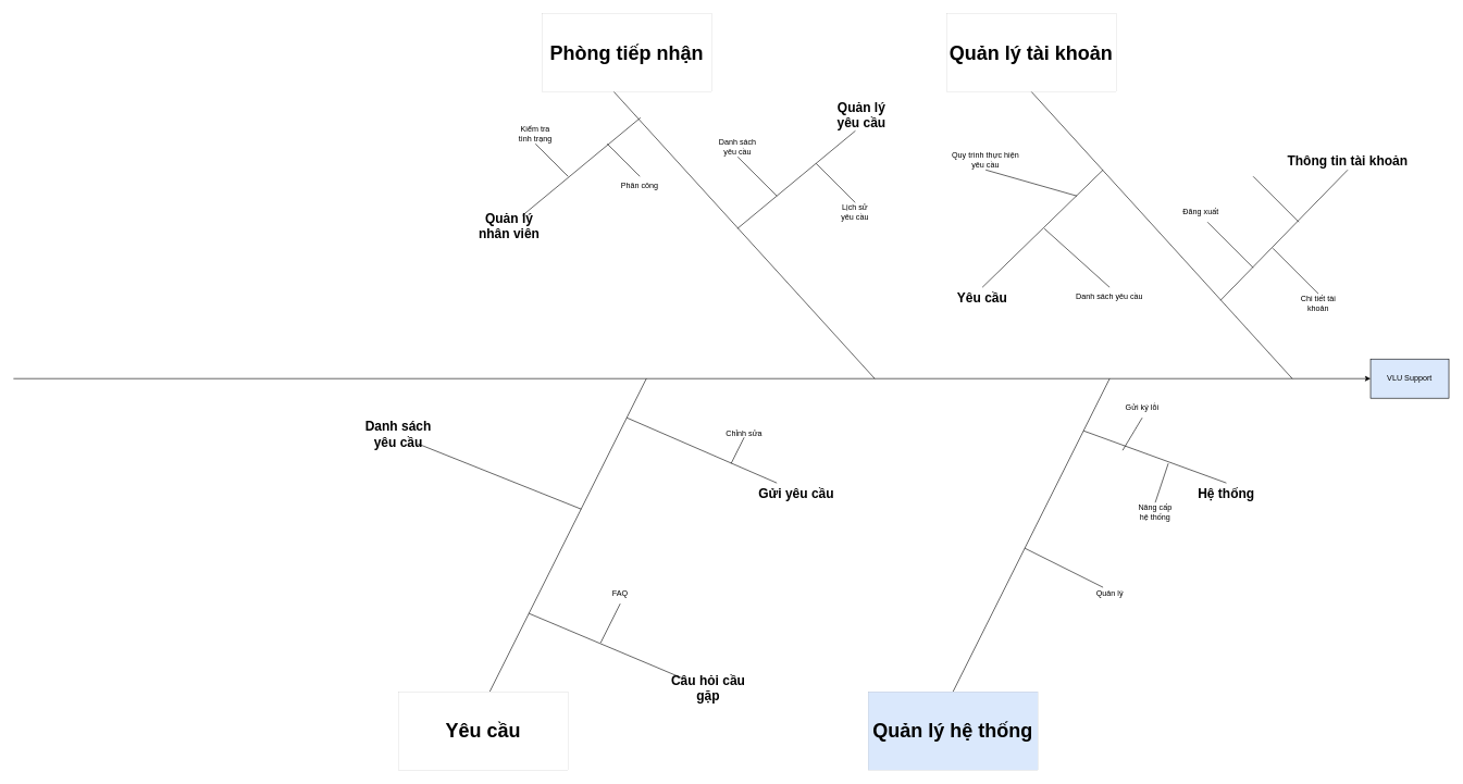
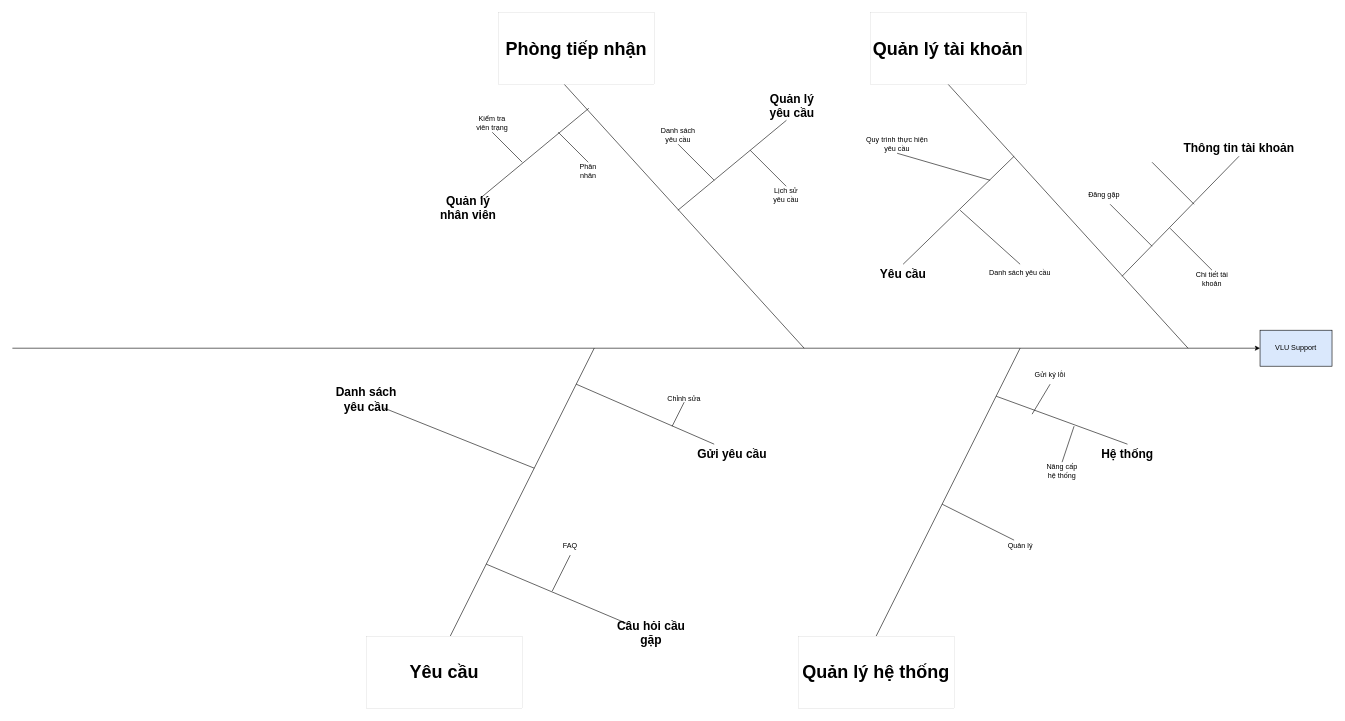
- <mxCell id="43" value="Kiểm tra tình trạng" style="text;html=1;strokeColor=none;fillColor=none;align=center;verticalAlign=middle;whiteSpace=wrap;rounded=0;" vertex="1" parent="1"><mxGeometry x="790" y="190" width="60" height="30" as="geometry" /></mxCell>
+ <mxCell id="43" value="Kiểm tra viên trạng" style="text;html=1;strokeColor=none;fillColor=none;align=center;verticalAlign=middle;whiteSpace=wrap;rounded=0;" vertex="1" parent="1"><mxGeometry x="790" y="190" width="60" height="30" as="geometry" /></mxCell>
- <mxCell id="18" value="Quy trình thực hiện yêu cầu" style="text;html=1;strokeColor=none;fillColor=none;align=center;verticalAlign=middle;whiteSpace=wrap;rounded=0;" parent="1" vertex="1"><mxGeometry x="1450" y="230" width="120" height="30" as="geometry" /></mxCell>
+ <mxCell id="18" value="Quy trình thực hiện yêu cầu" style="text;html=1;strokeColor=none;fillColor=none;align=center;verticalAlign=middle;whiteSpace=wrap;rounded=0;" parent="1" vertex="1"><mxGeometry x="1435" y="225" width="120" height="30" as="geometry" /></mxCell>
- <mxCell id="41" value="Phân công" style="text;html=1;strokeColor=none;fillColor=none;align=center;verticalAlign=middle;whiteSpace=wrap;rounded=0;" vertex="1" parent="1"><mxGeometry x="950" y="270" width="60" height="30" as="geometry" /></mxCell>
+ <mxCell id="41" value="Phân nhân" style="text;html=1;strokeColor=none;fillColor=none;align=center;verticalAlign=middle;whiteSpace=wrap;rounded=0;" vertex="1" parent="1"><mxGeometry x="950" y="270" width="60" height="30" as="geometry" /></mxCell>
- <mxCell id="23" value="Đăng xuất" style="text;html=1;strokeColor=none;fillColor=none;align=center;verticalAlign=middle;whiteSpace=wrap;rounded=0;" parent="1" vertex="1"><mxGeometry x="1810" y="310" width="60" height="30" as="geometry" /></mxCell>
+ <mxCell id="23" value="Đăng gặp" style="text;html=1;strokeColor=none;fillColor=none;align=center;verticalAlign=middle;whiteSpace=wrap;rounded=0;" parent="1" vertex="1"><mxGeometry x="1810" y="310" width="60" height="30" as="geometry" /></mxCell>
- <mxCell id="9" value="Quản lý hệ thống" style="rounded=0;whiteSpace=wrap;html=1;strokeWidth=0;fontSize=30;fontStyle=1;fillColor=#dae8fc;" parent="1" vertex="1"><mxGeometry x="1330" y="1060" width="260" height="120" as="geometry" /></mxCell>
+ <mxCell id="9" value="Quản lý hệ thống" style="rounded=0;whiteSpace=wrap;html=1;strokeWidth=0;fontSize=30;fontStyle=1" parent="1" vertex="1"><mxGeometry x="1330" y="1060" width="260" height="120" as="geometry" /></mxCell>
